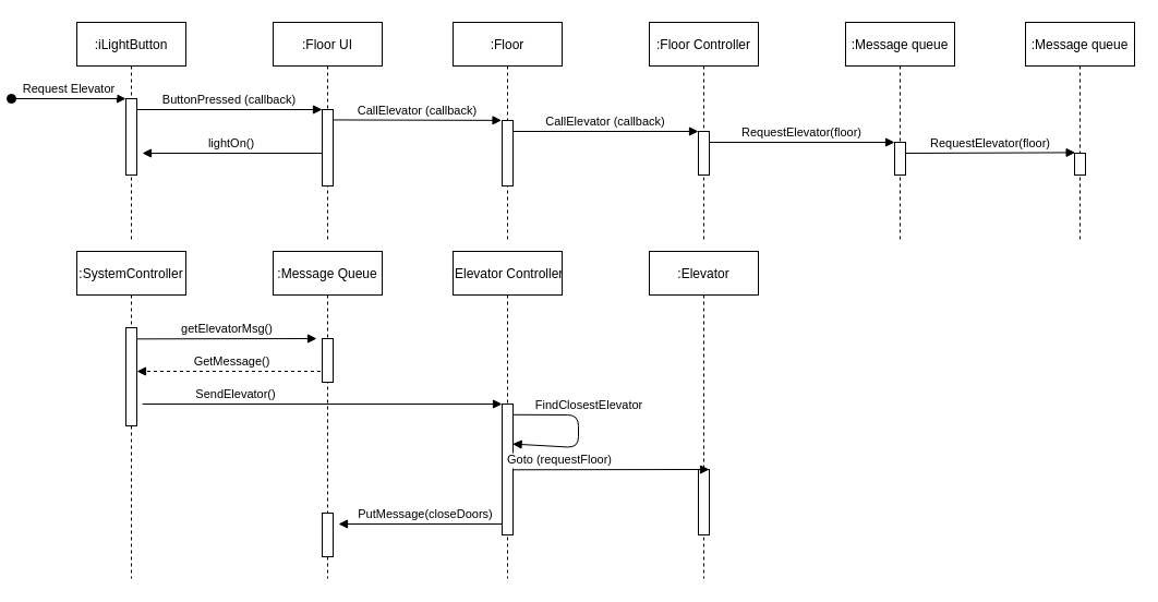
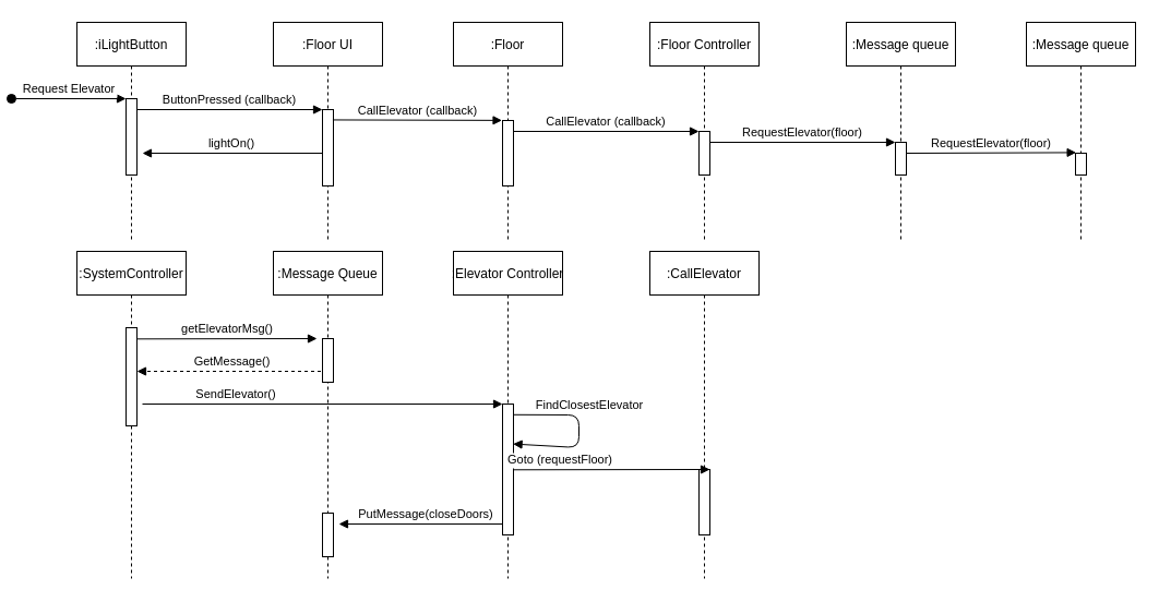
- <mxCell id="31" value=":Elevator" style="shape=umlLifeline;perimeter=lifelinePerimeter;container=1;collapsible=0;recursiveResize=0;rounded=0;shadow=0;strokeWidth=1;" parent="1" vertex="1"><mxGeometry x="545" y="230" width="100" height="300" as="geometry" /></mxCell>
+ <mxCell id="31" value=":CallElevator" style="shape=umlLifeline;perimeter=lifelinePerimeter;container=1;collapsible=0;recursiveResize=0;rounded=0;shadow=0;strokeWidth=1;" parent="1" vertex="1"><mxGeometry x="545" y="230" width="100" height="300" as="geometry" /></mxCell>
